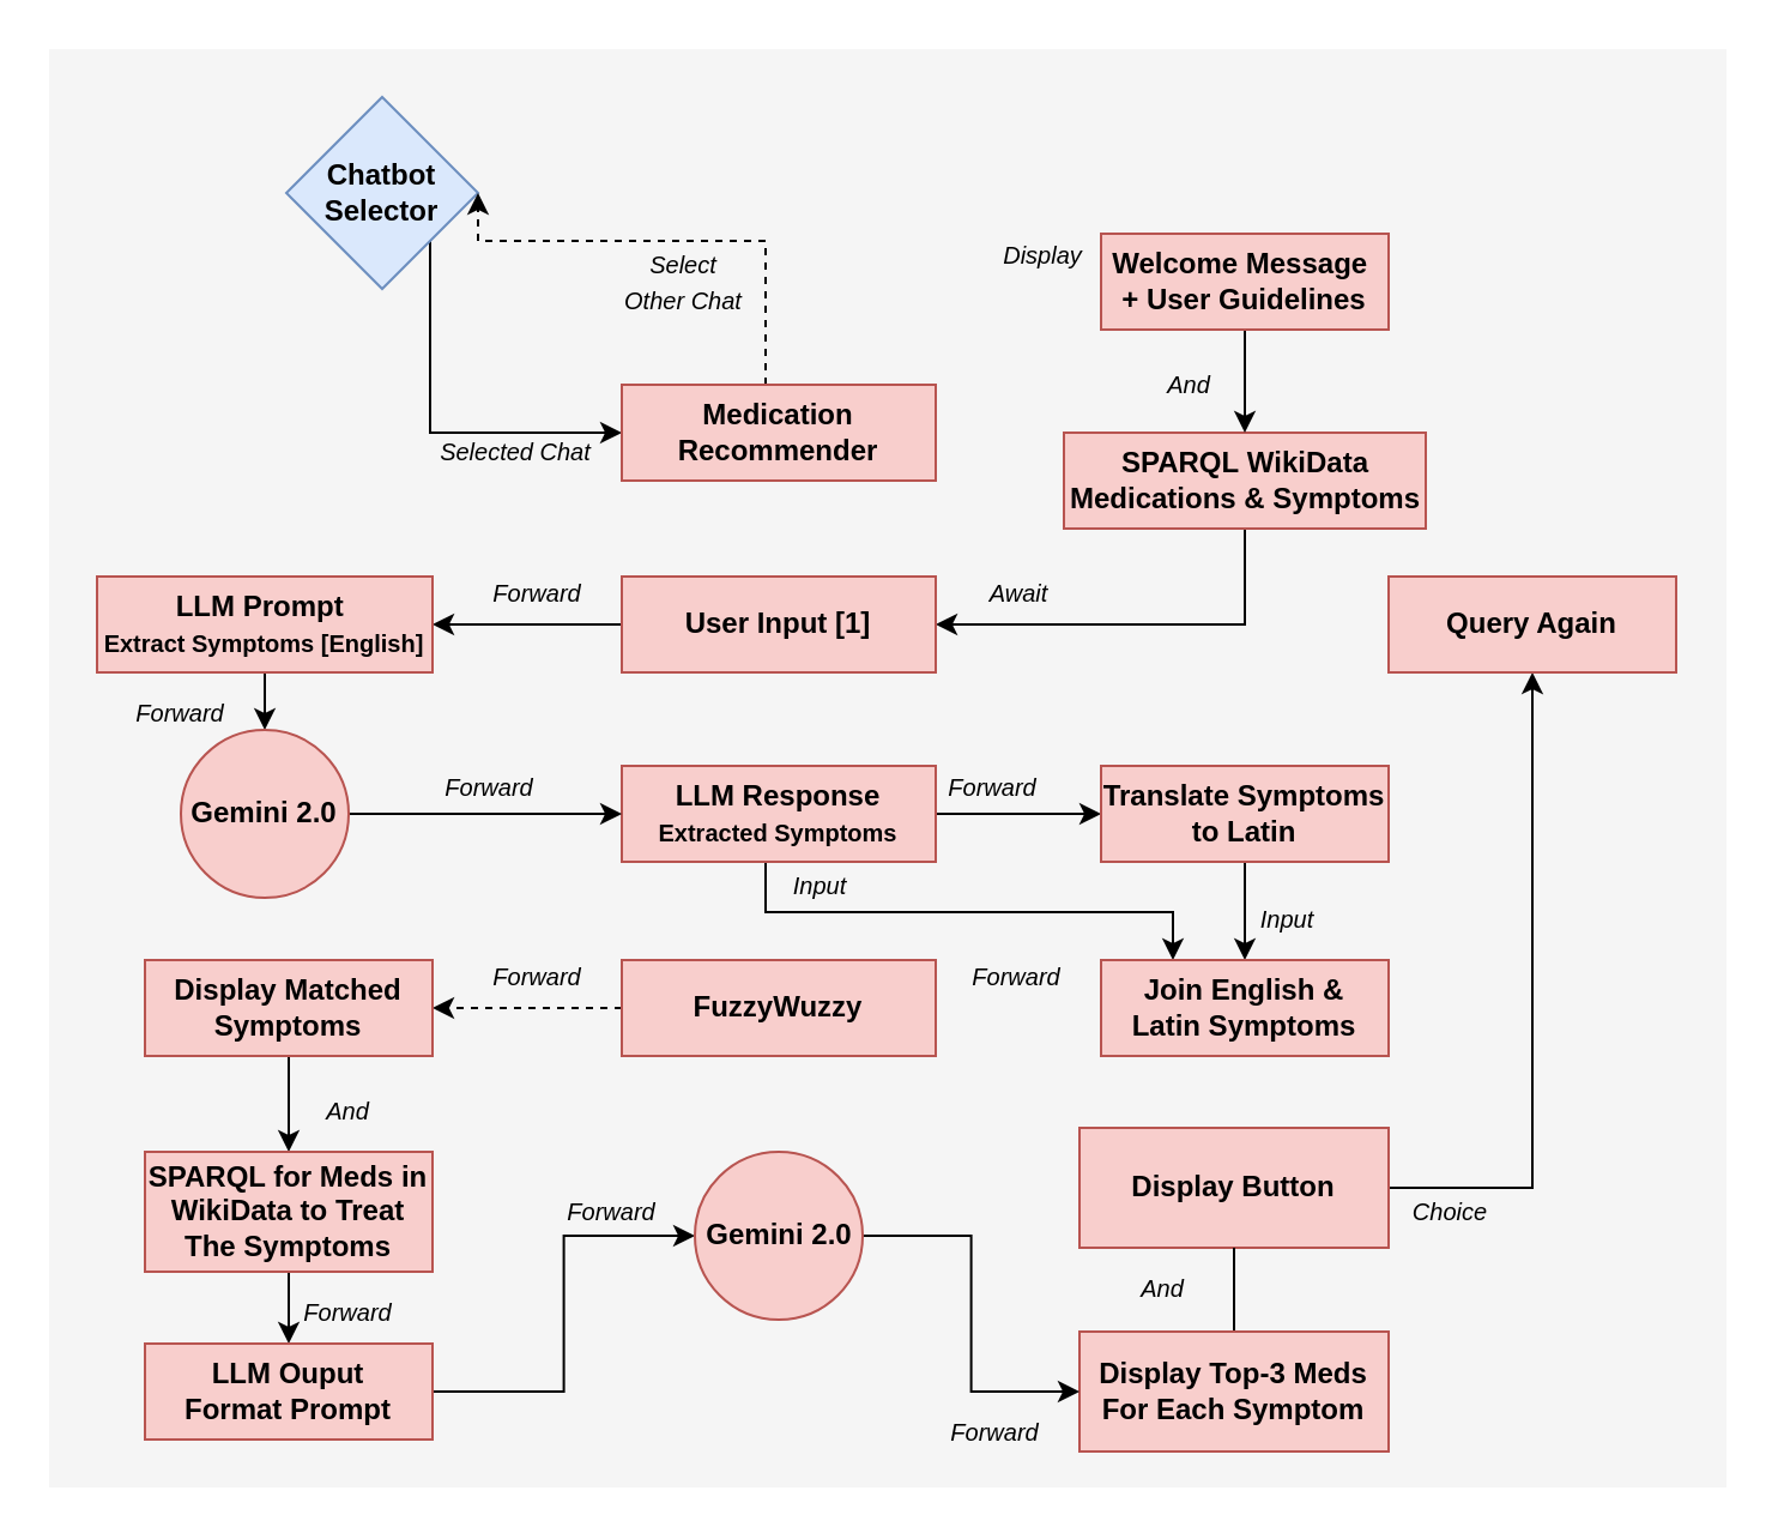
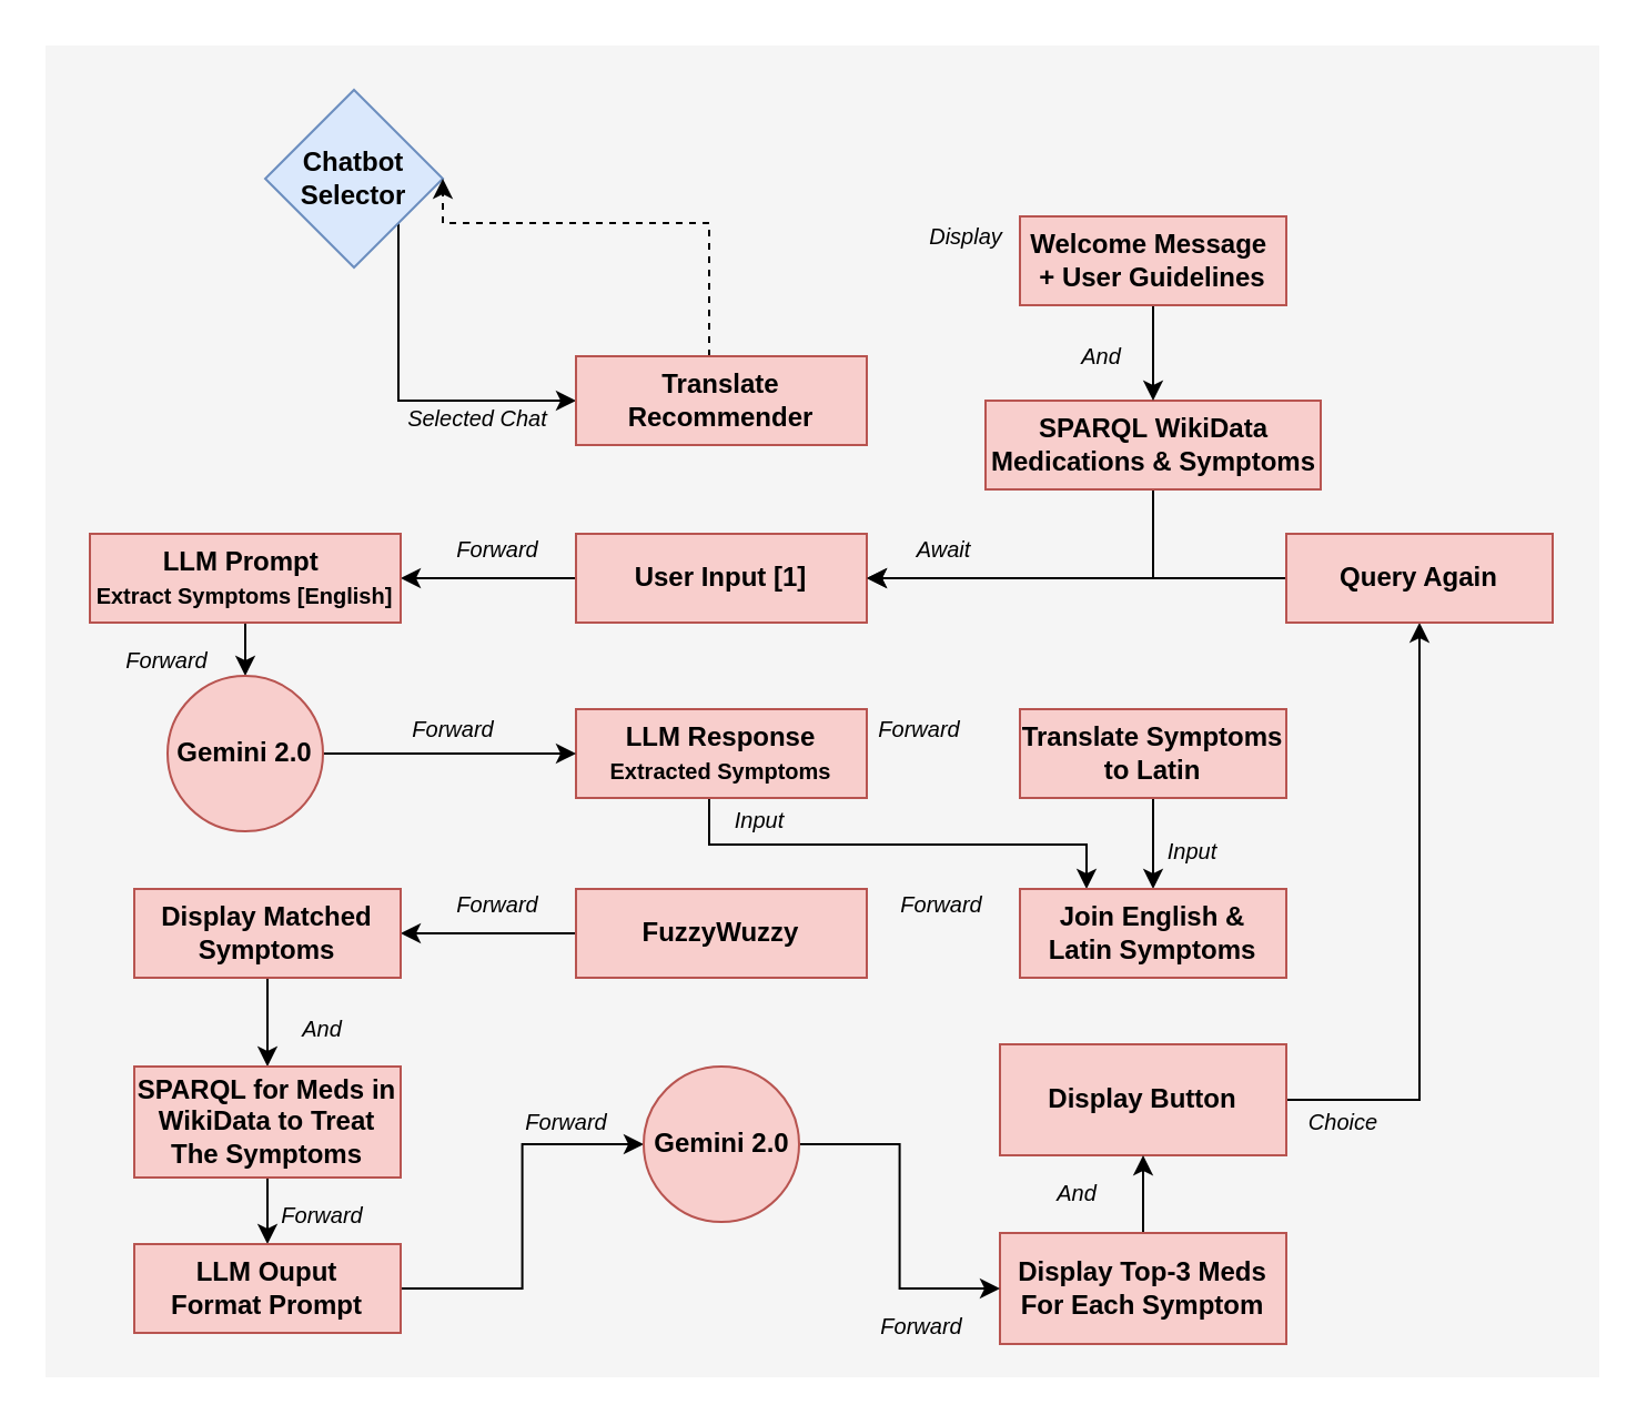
- <mxCell id="8" value="&lt;span style=&quot;font-size: 10px;&quot;&gt;&lt;i&gt;Select &lt;br&gt;Other Chat&lt;br&gt;&lt;/i&gt;&lt;/span&gt;" style="text;html=1;strokeColor=none;fillColor=none;align=center;verticalAlign=middle;whiteSpace=wrap;rounded=0;" parent="1" vertex="1"><mxGeometry x="250" y="100" width="70" height="34" as="geometry" /></mxCell>
- <mxCell id="6" value="&lt;b&gt;Medication Recommender&lt;/b&gt;" style="rounded=0;whiteSpace=wrap;html=1;fillColor=#f8cecc;strokeColor=#b85450;" parent="1" vertex="1"><mxGeometry x="259" y="160" width="131" height="40" as="geometry" /></mxCell>
+ <mxCell id="6" value="&lt;b&gt;Translate Recommender&lt;/b&gt;" style="rounded=0;whiteSpace=wrap;html=1;fillColor=#f8cecc;strokeColor=#b85450;" parent="1" vertex="1"><mxGeometry x="259" y="160" width="131" height="40" as="geometry" /></mxCell>
+ <mxCell id="32" style="edgeStyle=orthogonalEdgeStyle;rounded=0;orthogonalLoop=1;jettySize=auto;html=1;entryX=1;entryY=0.5;entryDx=0;entryDy=0;" parent="1" source="33" target="12" edge="1"><mxGeometry relative="1" as="geometry" /></mxCell>
- <mxCell id="15" style="edgeStyle=orthogonalEdgeStyle;rounded=0;orthogonalLoop=1;jettySize=auto;html=1;entryX=0;entryY=0.5;entryDx=0;entryDy=0;" parent="1" source="17" target="21" edge="1"><mxGeometry relative="1" as="geometry" /></mxCell>
- <mxCell id="36" style="edgeStyle=orthogonalEdgeStyle;rounded=0;orthogonalLoop=1;jettySize=auto;html=1;entryX=1;entryY=0.5;entryDx=0;entryDy=0;dashed=1;" parent="1" source="37" target="39" edge="1"><mxGeometry relative="1" as="geometry" /></mxCell>
+ <mxCell id="36" style="edgeStyle=orthogonalEdgeStyle;rounded=0;orthogonalLoop=1;jettySize=auto;html=1;entryX=1;entryY=0.5;entryDx=0;entryDy=0;" parent="1" source="37" target="39" edge="1"><mxGeometry relative="1" as="geometry" /></mxCell>
- <mxCell id="44" style="edgeStyle=orthogonalEdgeStyle;rounded=0;orthogonalLoop=1;jettySize=auto;html=1;entryX=0.5;entryY=1;entryDx=0;entryDy=0;endArrow=none;" parent="1" source="45" target="31" edge="1"><mxGeometry relative="1" as="geometry" /></mxCell>
+ <mxCell id="44" style="edgeStyle=orthogonalEdgeStyle;rounded=0;orthogonalLoop=1;jettySize=auto;html=1;entryX=0.5;entryY=1;entryDx=0;entryDy=0;" parent="1" source="45" target="31" edge="1"><mxGeometry relative="1" as="geometry" /></mxCell>
